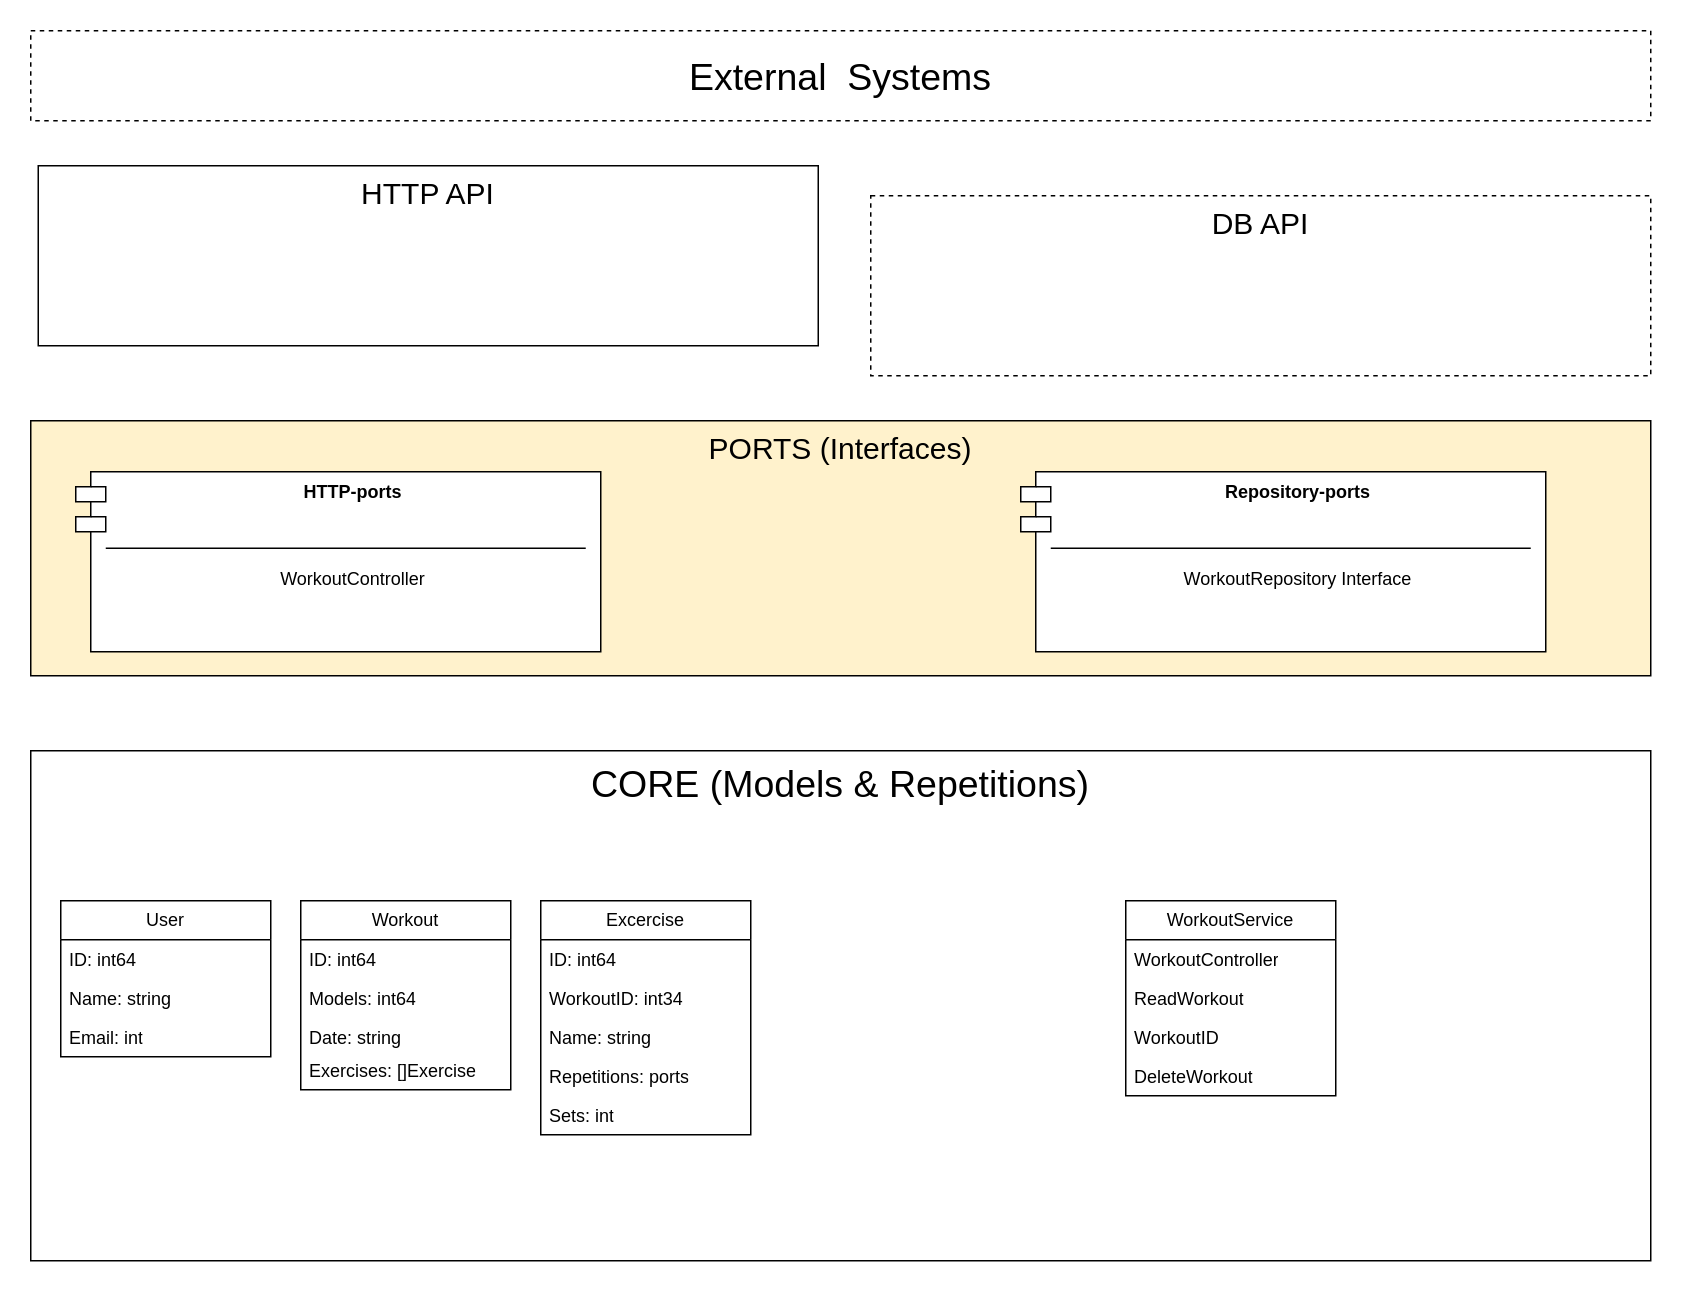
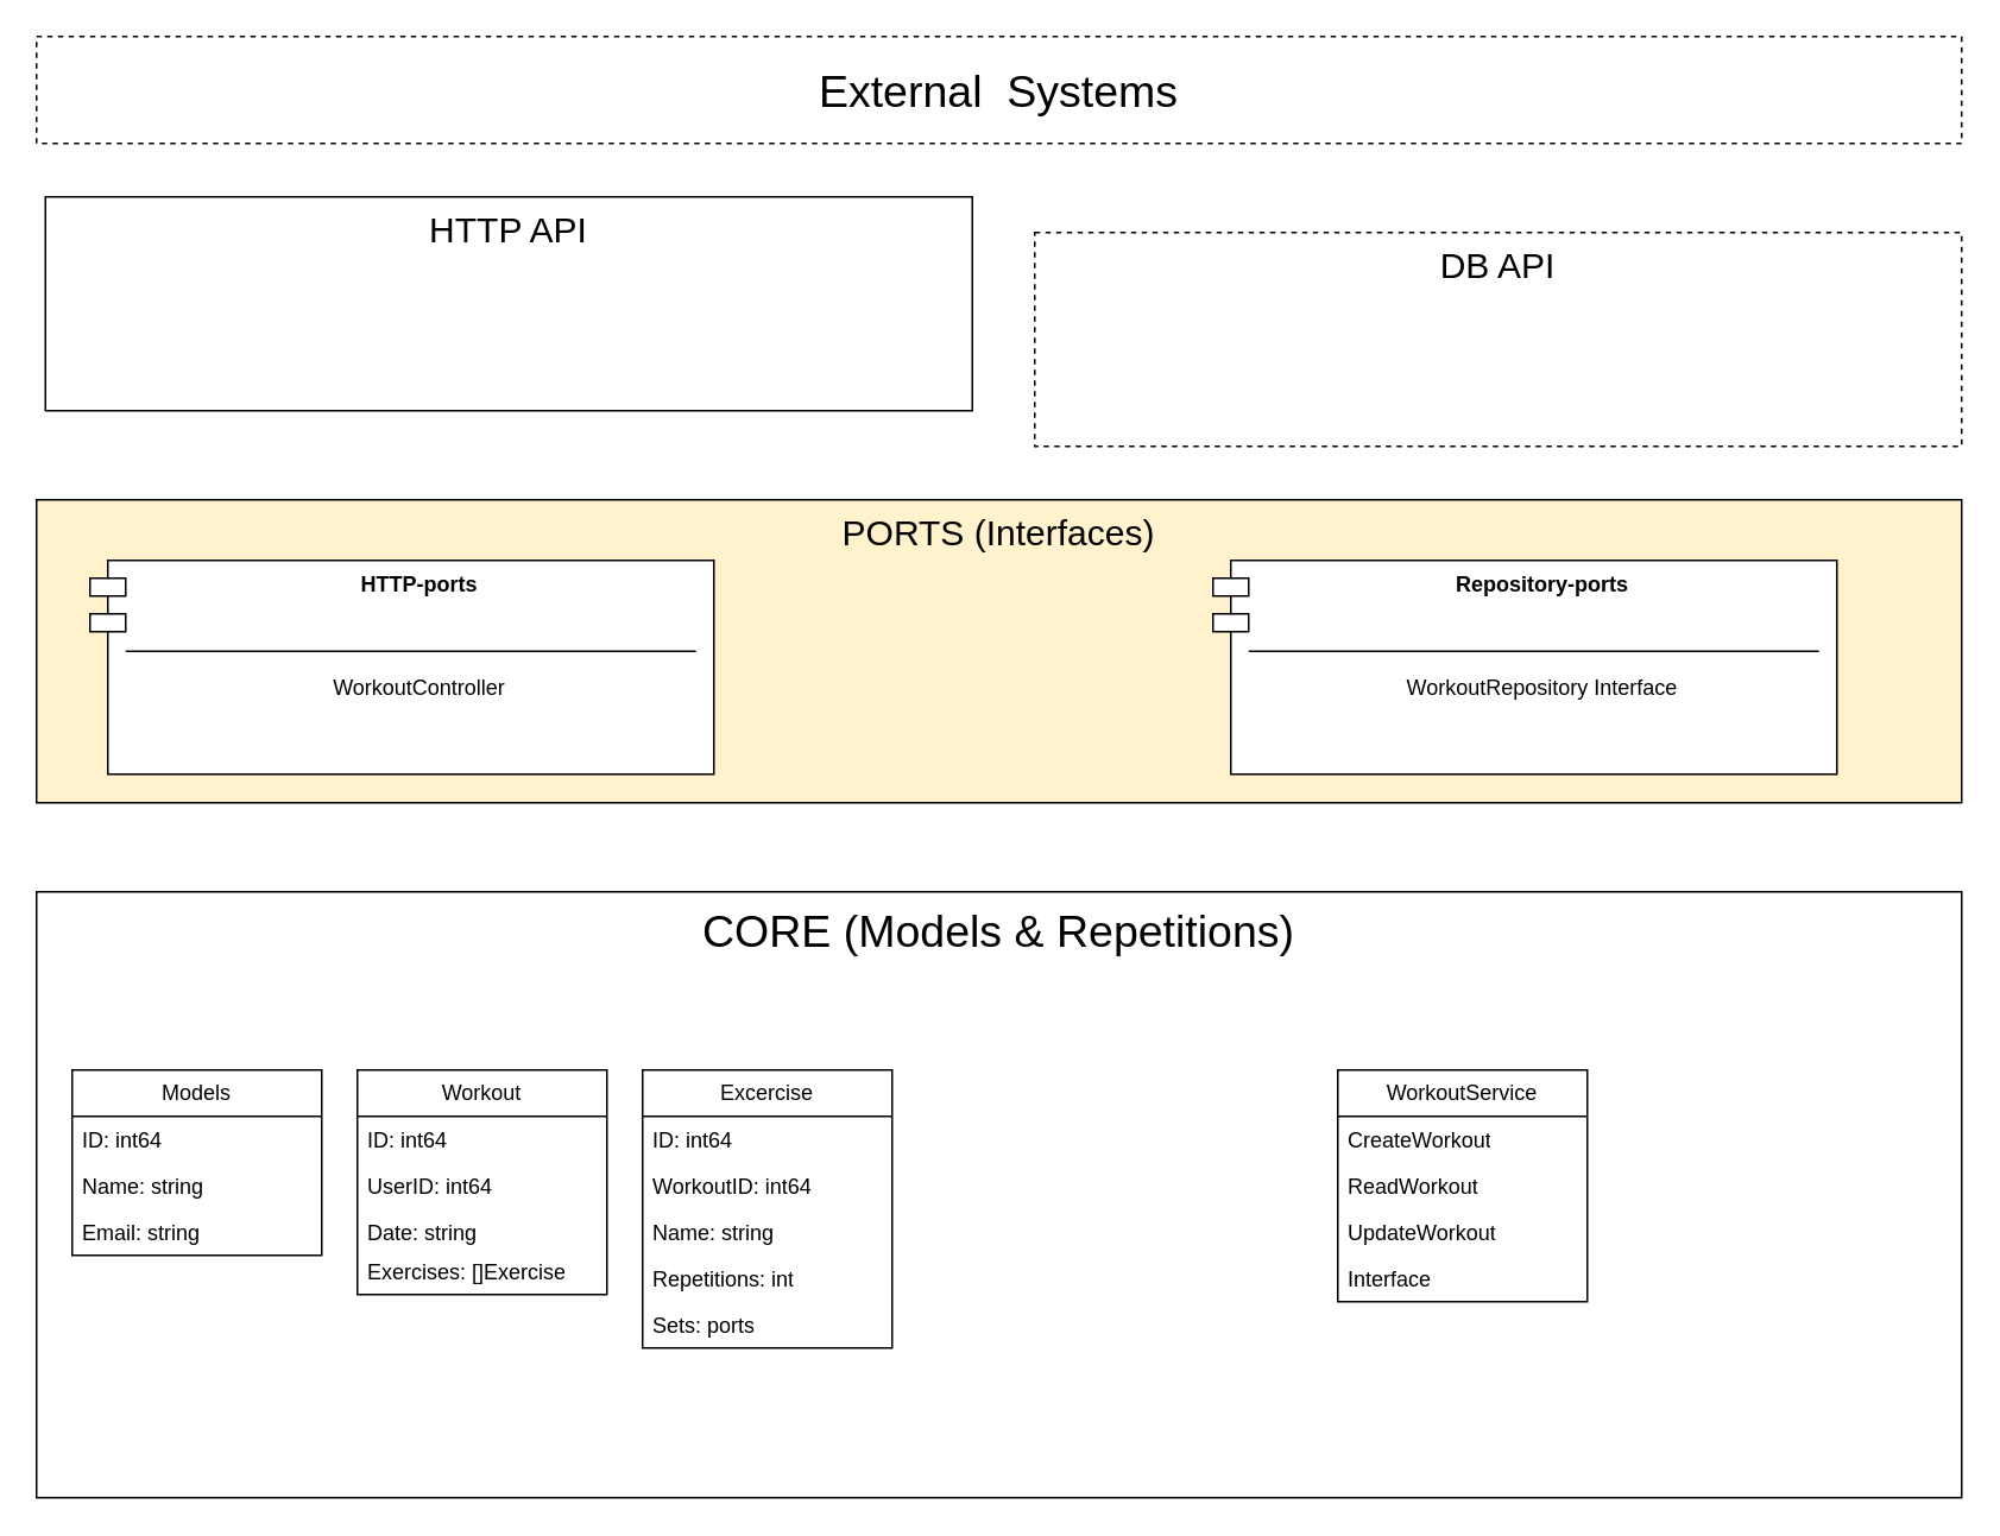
- <mxCell id="23" value="User" style="swimlane;fontStyle=0;childLayout=stackLayout;horizontal=1;startSize=26;fillColor=none;horizontalStack=0;resizeParent=1;resizeParentMax=0;resizeLast=0;collapsible=1;marginBottom=0;whiteSpace=wrap;html=1;" vertex="1" parent="1"><mxGeometry x="40" y="600" width="140" height="104" as="geometry" /></mxCell>
+ <mxCell id="23" value="Models" style="swimlane;fontStyle=0;childLayout=stackLayout;horizontal=1;startSize=26;fillColor=none;horizontalStack=0;resizeParent=1;resizeParentMax=0;resizeLast=0;collapsible=1;marginBottom=0;whiteSpace=wrap;html=1;" vertex="1" parent="1"><mxGeometry x="40" y="600" width="140" height="104" as="geometry" /></mxCell>
- <mxCell id="19" value="WorkoutController" style="text;strokeColor=none;fillColor=none;align=left;verticalAlign=top;spacingLeft=4;spacingRight=4;overflow=hidden;rotatable=0;points=[[0,0.5],[1,0.5]];portConstraint=eastwest;whiteSpace=wrap;html=1;" vertex="1" parent="18"><mxGeometry y="26" width="140" height="26" as="geometry" /></mxCell>
+ <mxCell id="19" value="CreateWorkout" style="text;strokeColor=none;fillColor=none;align=left;verticalAlign=top;spacingLeft=4;spacingRight=4;overflow=hidden;rotatable=0;points=[[0,0.5],[1,0.5]];portConstraint=eastwest;whiteSpace=wrap;html=1;" vertex="1" parent="18"><mxGeometry y="26" width="140" height="26" as="geometry" /></mxCell>
- <mxCell id="9" value="Models: int64" style="text;strokeColor=none;fillColor=none;align=left;verticalAlign=top;spacingLeft=4;spacingRight=4;overflow=hidden;rotatable=0;points=[[0,0.5],[1,0.5]];portConstraint=eastwest;whiteSpace=wrap;html=1;" vertex="1" parent="7"><mxGeometry y="52" width="140" height="26" as="geometry" /></mxCell>
+ <mxCell id="9" value="UserID: int64" style="text;strokeColor=none;fillColor=none;align=left;verticalAlign=top;spacingLeft=4;spacingRight=4;overflow=hidden;rotatable=0;points=[[0,0.5],[1,0.5]];portConstraint=eastwest;whiteSpace=wrap;html=1;" vertex="1" parent="7"><mxGeometry y="52" width="140" height="26" as="geometry" /></mxCell>
- <mxCell id="14" value="WorkoutID: int34" style="text;strokeColor=none;fillColor=none;align=left;verticalAlign=top;spacingLeft=4;spacingRight=4;overflow=hidden;rotatable=0;points=[[0,0.5],[1,0.5]];portConstraint=eastwest;whiteSpace=wrap;html=1;" vertex="1" parent="12"><mxGeometry y="52" width="140" height="26" as="geometry" /></mxCell>
+ <mxCell id="14" value="WorkoutID: int64" style="text;strokeColor=none;fillColor=none;align=left;verticalAlign=top;spacingLeft=4;spacingRight=4;overflow=hidden;rotatable=0;points=[[0,0.5],[1,0.5]];portConstraint=eastwest;whiteSpace=wrap;html=1;" vertex="1" parent="12"><mxGeometry y="52" width="140" height="26" as="geometry" /></mxCell>
- <mxCell id="26" value="Email: int" style="text;strokeColor=none;fillColor=none;align=left;verticalAlign=top;spacingLeft=4;spacingRight=4;overflow=hidden;rotatable=0;points=[[0,0.5],[1,0.5]];portConstraint=eastwest;whiteSpace=wrap;html=1;" vertex="1" parent="23"><mxGeometry y="78" width="140" height="26" as="geometry" /></mxCell>
+ <mxCell id="26" value="Email: string" style="text;strokeColor=none;fillColor=none;align=left;verticalAlign=top;spacingLeft=4;spacingRight=4;overflow=hidden;rotatable=0;points=[[0,0.5],[1,0.5]];portConstraint=eastwest;whiteSpace=wrap;html=1;" vertex="1" parent="23"><mxGeometry y="78" width="140" height="26" as="geometry" /></mxCell>
- <mxCell id="21" value="WorkoutID" style="text;strokeColor=none;fillColor=none;align=left;verticalAlign=top;spacingLeft=4;spacingRight=4;overflow=hidden;rotatable=0;points=[[0,0.5],[1,0.5]];portConstraint=eastwest;whiteSpace=wrap;html=1;" vertex="1" parent="18"><mxGeometry y="78" width="140" height="26" as="geometry" /></mxCell>
+ <mxCell id="21" value="UpdateWorkout" style="text;strokeColor=none;fillColor=none;align=left;verticalAlign=top;spacingLeft=4;spacingRight=4;overflow=hidden;rotatable=0;points=[[0,0.5],[1,0.5]];portConstraint=eastwest;whiteSpace=wrap;html=1;" vertex="1" parent="18"><mxGeometry y="78" width="140" height="26" as="geometry" /></mxCell>
- <mxCell id="16" value="Repetitions: ports" style="text;strokeColor=none;fillColor=none;align=left;verticalAlign=top;spacingLeft=4;spacingRight=4;overflow=hidden;rotatable=0;points=[[0,0.5],[1,0.5]];portConstraint=eastwest;whiteSpace=wrap;html=1;" vertex="1" parent="12"><mxGeometry y="104" width="140" height="26" as="geometry" /></mxCell>
+ <mxCell id="16" value="Repetitions: int" style="text;strokeColor=none;fillColor=none;align=left;verticalAlign=top;spacingLeft=4;spacingRight=4;overflow=hidden;rotatable=0;points=[[0,0.5],[1,0.5]];portConstraint=eastwest;whiteSpace=wrap;html=1;" vertex="1" parent="12"><mxGeometry y="104" width="140" height="26" as="geometry" /></mxCell>
- <mxCell id="22" value="DeleteWorkout" style="text;strokeColor=none;fillColor=none;align=left;verticalAlign=top;spacingLeft=4;spacingRight=4;overflow=hidden;rotatable=0;points=[[0,0.5],[1,0.5]];portConstraint=eastwest;whiteSpace=wrap;html=1;" vertex="1" parent="18"><mxGeometry y="104" width="140" height="26" as="geometry" /></mxCell>
+ <mxCell id="22" value="Interface" style="text;strokeColor=none;fillColor=none;align=left;verticalAlign=top;spacingLeft=4;spacingRight=4;overflow=hidden;rotatable=0;points=[[0,0.5],[1,0.5]];portConstraint=eastwest;whiteSpace=wrap;html=1;" vertex="1" parent="18"><mxGeometry y="104" width="140" height="26" as="geometry" /></mxCell>
- <mxCell id="17" value="Sets: int" style="text;strokeColor=none;fillColor=none;align=left;verticalAlign=top;spacingLeft=4;spacingRight=4;overflow=hidden;rotatable=0;points=[[0,0.5],[1,0.5]];portConstraint=eastwest;whiteSpace=wrap;html=1;" vertex="1" parent="12"><mxGeometry y="130" width="140" height="26" as="geometry" /></mxCell>
+ <mxCell id="17" value="Sets: ports" style="text;strokeColor=none;fillColor=none;align=left;verticalAlign=top;spacingLeft=4;spacingRight=4;overflow=hidden;rotatable=0;points=[[0,0.5],[1,0.5]];portConstraint=eastwest;whiteSpace=wrap;html=1;" vertex="1" parent="12"><mxGeometry y="130" width="140" height="26" as="geometry" /></mxCell>
